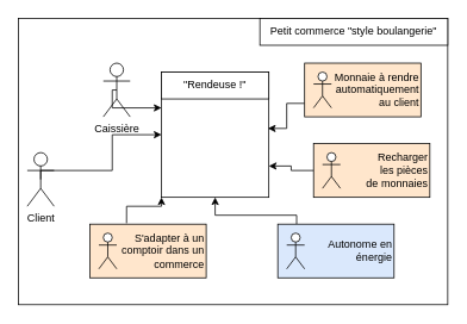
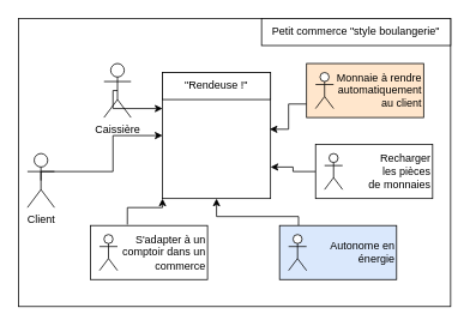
- <mxCell id="14" value="&lt;div align=&quot;right&quot;&gt;Recharger&lt;/div&gt;&lt;div align=&quot;right&quot;&gt;les pièces&lt;/div&gt;&lt;div align=&quot;right&quot;&gt;de monnaies&lt;br&gt;&lt;/div&gt;" style="rounded=0;whiteSpace=wrap;html=1;align=right;fillColor=#ffe6cc;" vertex="1" parent="1"><mxGeometry x="350" y="160" width="130" height="60" as="geometry" /></mxCell>
+ <mxCell id="14" value="&lt;div align=&quot;right&quot;&gt;Recharger&lt;/div&gt;&lt;div align=&quot;right&quot;&gt;les pièces&lt;/div&gt;&lt;div align=&quot;right&quot;&gt;de monnaies&lt;br&gt;&lt;/div&gt;" style="rounded=0;whiteSpace=wrap;html=1;align=right;" vertex="1" parent="1"><mxGeometry x="350" y="160" width="130" height="60" as="geometry" /></mxCell>
- <mxCell id="20" value="&lt;div&gt;S'adapter à un&lt;/div&gt;&lt;div&gt;comptoir dans un&lt;/div&gt;&lt;div&gt;commerce&lt;br&gt;&lt;/div&gt;" style="rounded=0;whiteSpace=wrap;html=1;align=right;fillColor=#ffe6cc;" vertex="1" parent="1"><mxGeometry x="100" y="250" width="130" height="60" as="geometry" /></mxCell>
+ <mxCell id="20" value="&lt;div&gt;S'adapter à un&lt;/div&gt;&lt;div&gt;comptoir dans un&lt;/div&gt;&lt;div&gt;commerce&lt;br&gt;&lt;/div&gt;" style="rounded=0;whiteSpace=wrap;html=1;align=right;" vertex="1" parent="1"><mxGeometry x="100" y="250" width="130" height="60" as="geometry" /></mxCell>
